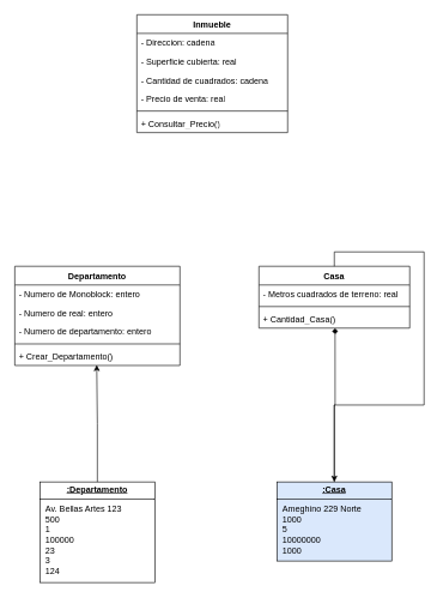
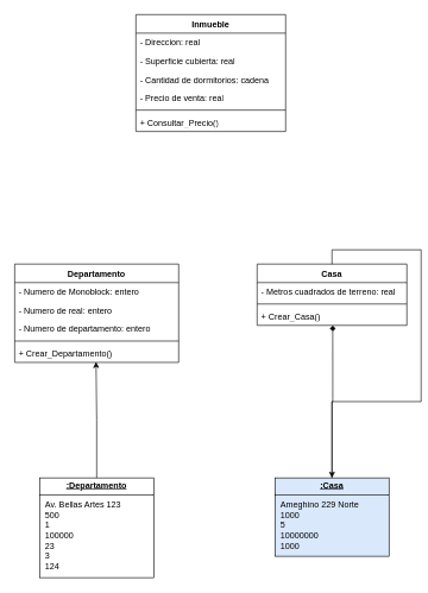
- <mxCell id="13" value="- Direccion: cadena" style="text;strokeColor=none;fillColor=none;align=left;verticalAlign=top;spacingLeft=4;spacingRight=4;overflow=hidden;rotatable=0;points=[[0,0.5],[1,0.5]];portConstraint=eastwest;whiteSpace=wrap;html=1;" vertex="1" parent="12"><mxGeometry y="26" width="210" height="26" as="geometry" /></mxCell>
+ <mxCell id="13" value="- Direccion: real" style="text;strokeColor=none;fillColor=none;align=left;verticalAlign=top;spacingLeft=4;spacingRight=4;overflow=hidden;rotatable=0;points=[[0,0.5],[1,0.5]];portConstraint=eastwest;whiteSpace=wrap;html=1;" vertex="1" parent="12"><mxGeometry y="26" width="210" height="26" as="geometry" /></mxCell>
- <mxCell id="15" value="- Cantidad de cuadrados: cadena" style="text;strokeColor=none;fillColor=none;align=left;verticalAlign=top;spacingLeft=4;spacingRight=4;overflow=hidden;rotatable=0;points=[[0,0.5],[1,0.5]];portConstraint=eastwest;whiteSpace=wrap;html=1;" vertex="1" parent="12"><mxGeometry y="78" width="210" height="26" as="geometry" /></mxCell>
+ <mxCell id="15" value="- Cantidad de dormitorios: cadena" style="text;strokeColor=none;fillColor=none;align=left;verticalAlign=top;spacingLeft=4;spacingRight=4;overflow=hidden;rotatable=0;points=[[0,0.5],[1,0.5]];portConstraint=eastwest;whiteSpace=wrap;html=1;" vertex="1" parent="12"><mxGeometry y="78" width="210" height="26" as="geometry" /></mxCell>
- <mxCell id="11" value="+ Cantidad_Casa()" style="text;strokeColor=none;fillColor=none;align=left;verticalAlign=top;spacingLeft=4;spacingRight=4;overflow=hidden;rotatable=0;points=[[0,0.5],[1,0.5]];portConstraint=eastwest;whiteSpace=wrap;html=1;" vertex="1" parent="8"><mxGeometry y="60" width="210" height="26" as="geometry" /></mxCell>
+ <mxCell id="11" value="+ Crear_Casa()" style="text;strokeColor=none;fillColor=none;align=left;verticalAlign=top;spacingLeft=4;spacingRight=4;overflow=hidden;rotatable=0;points=[[0,0.5],[1,0.5]];portConstraint=eastwest;whiteSpace=wrap;html=1;" vertex="1" parent="8"><mxGeometry y="60" width="210" height="26" as="geometry" /></mxCell>
